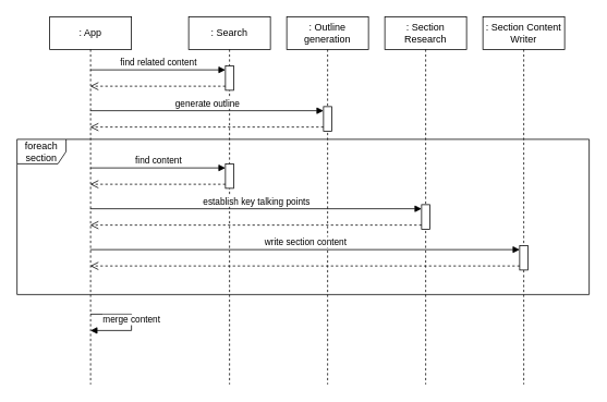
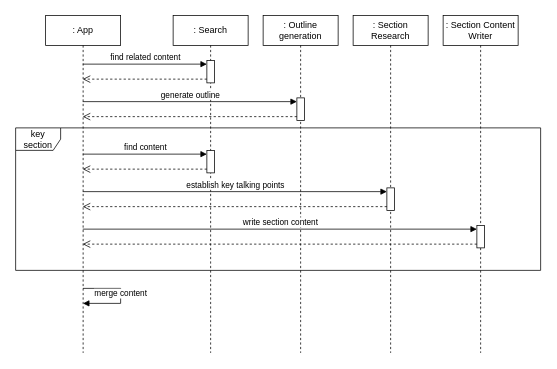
- <mxCell id="23" value="foreach section" style="shape=umlFrame;whiteSpace=wrap;html=1;pointerEvents=0;" vertex="1" parent="1"><mxGeometry x="20" y="170" width="700" height="190" as="geometry" /></mxCell>
+ <mxCell id="23" value="key section" style="shape=umlFrame;whiteSpace=wrap;html=1;pointerEvents=0;" vertex="1" parent="1"><mxGeometry x="20" y="170" width="700" height="190" as="geometry" /></mxCell>
